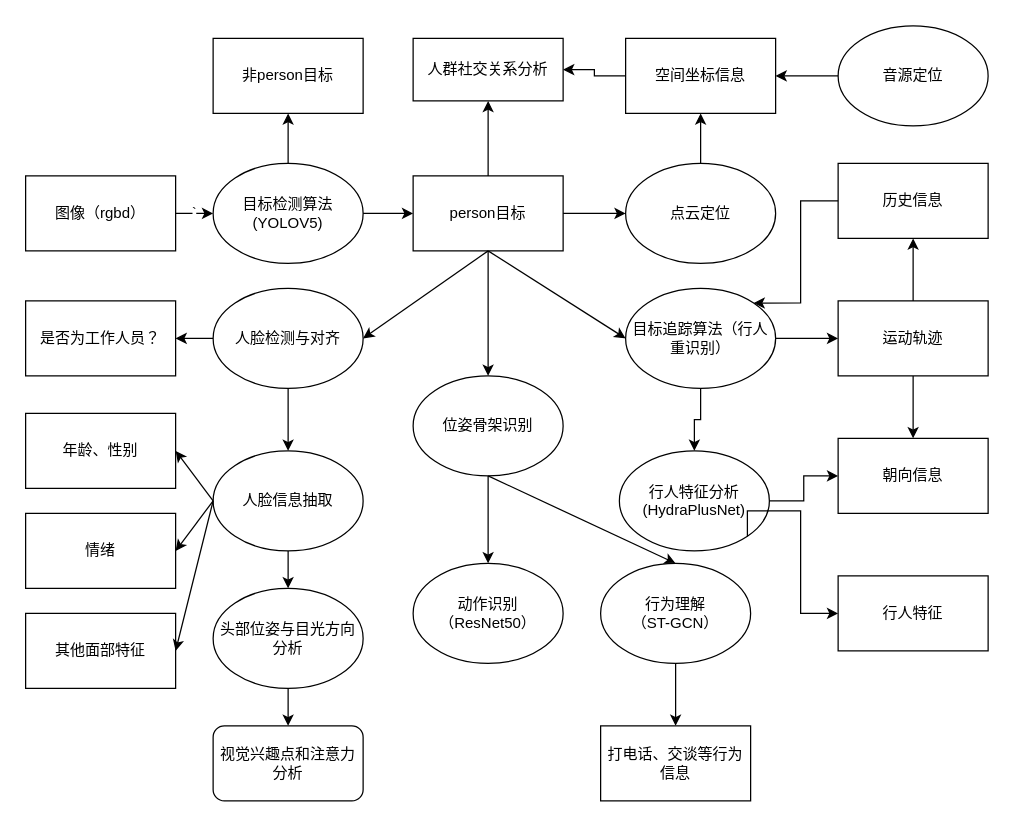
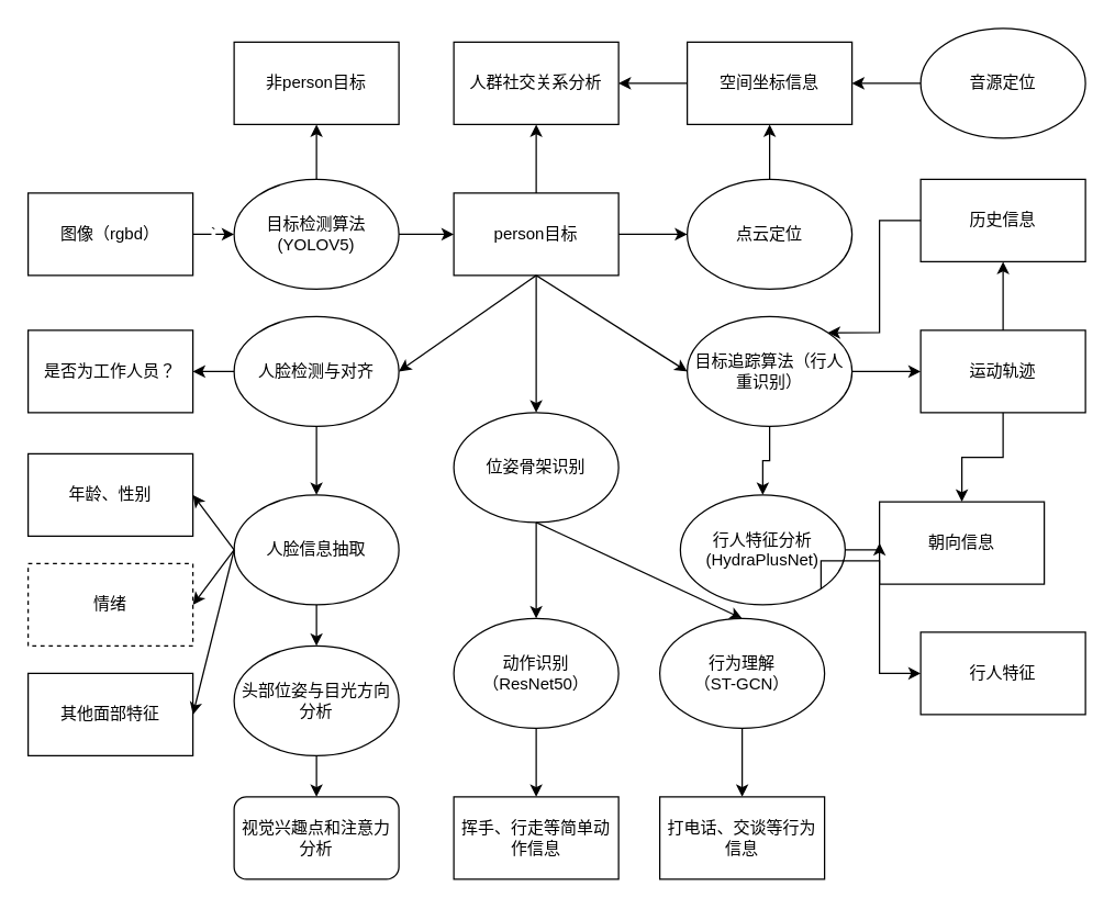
- <mxCell id="58" value="人群社交关系分析" style="rounded=0;whiteSpace=wrap;html=1;strokeColor=#000000;fillColor=none;fontColor=none;" vertex="1" parent="1"><mxGeometry x="330" y="30" width="120" height="50" as="geometry" /></mxCell>
+ <mxCell id="58" value="人群社交关系分析" style="rounded=0;whiteSpace=wrap;html=1;strokeColor=#000000;fillColor=none;fontColor=none;" vertex="1" parent="1"><mxGeometry x="330" y="30" width="120" height="60" as="geometry" /></mxCell>
- <mxCell id="48" value="朝向信息" style="rounded=0;whiteSpace=wrap;html=1;fillColor=none;strokeColor=#000000;" vertex="1" parent="1"><mxGeometry x="670" y="350" width="120" height="60" as="geometry" /></mxCell>
+ <mxCell id="48" value="朝向信息" style="rounded=0;whiteSpace=wrap;html=1;fillColor=none;strokeColor=#000000;" vertex="1" parent="1"><mxGeometry x="640" y="365" width="120" height="60" as="geometry" /></mxCell>
- <mxCell id="32" value="情绪" style="rounded=0;whiteSpace=wrap;html=1;fillColor=none;strokeColor=#000000;" vertex="1" parent="1"><mxGeometry x="20" y="410" width="120" height="60" as="geometry" /></mxCell>
+ <mxCell id="32" value="情绪" style="rounded=0;whiteSpace=wrap;html=1;fillColor=none;strokeColor=#000000;dashed=1;" vertex="1" parent="1"><mxGeometry x="20" y="410" width="120" height="60" as="geometry" /></mxCell>
+ <mxCell id="42" style="edgeStyle=orthogonalEdgeStyle;rounded=0;orthogonalLoop=1;jettySize=auto;html=1;exitX=0.5;exitY=1;exitDx=0;exitDy=0;fontColor=none;strokeColor=#000000;" edge="1" parent="1" source="43" target="49"><mxGeometry relative="1" as="geometry" /></mxCell>
+ <mxCell id="49" value="挥手、行走等简单动作信息" style="rounded=0;whiteSpace=wrap;html=1;fillColor=none;strokeColor=#000000;" vertex="1" parent="1"><mxGeometry x="330" y="580" width="120" height="60" as="geometry" /></mxCell>
